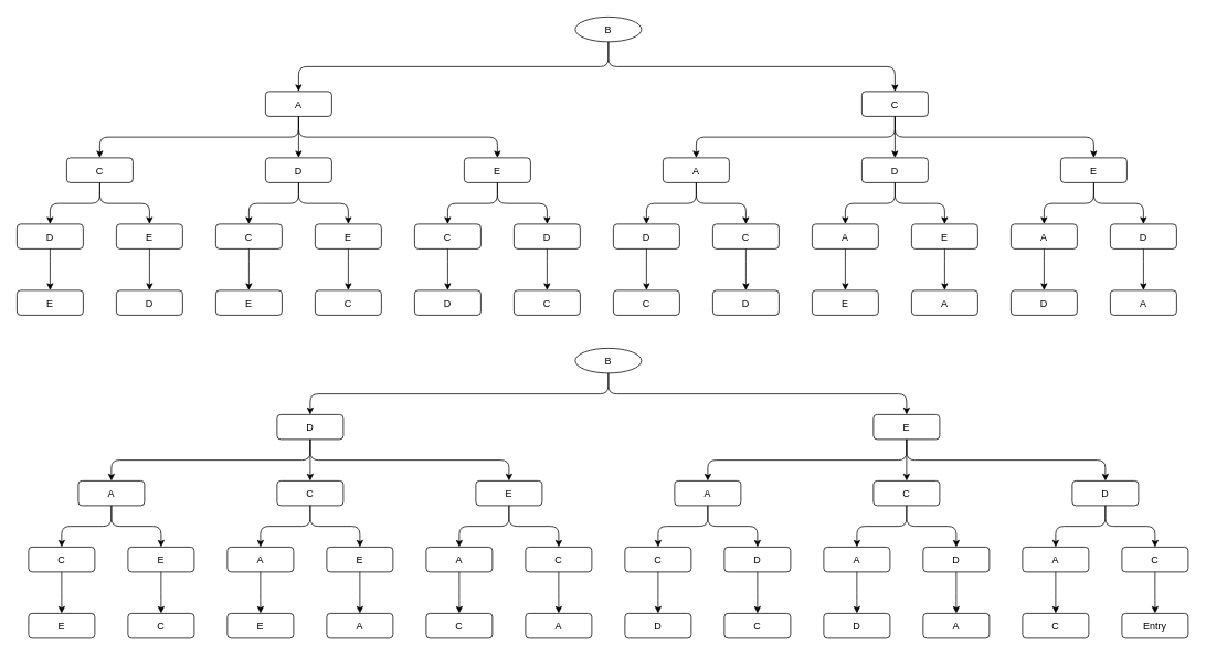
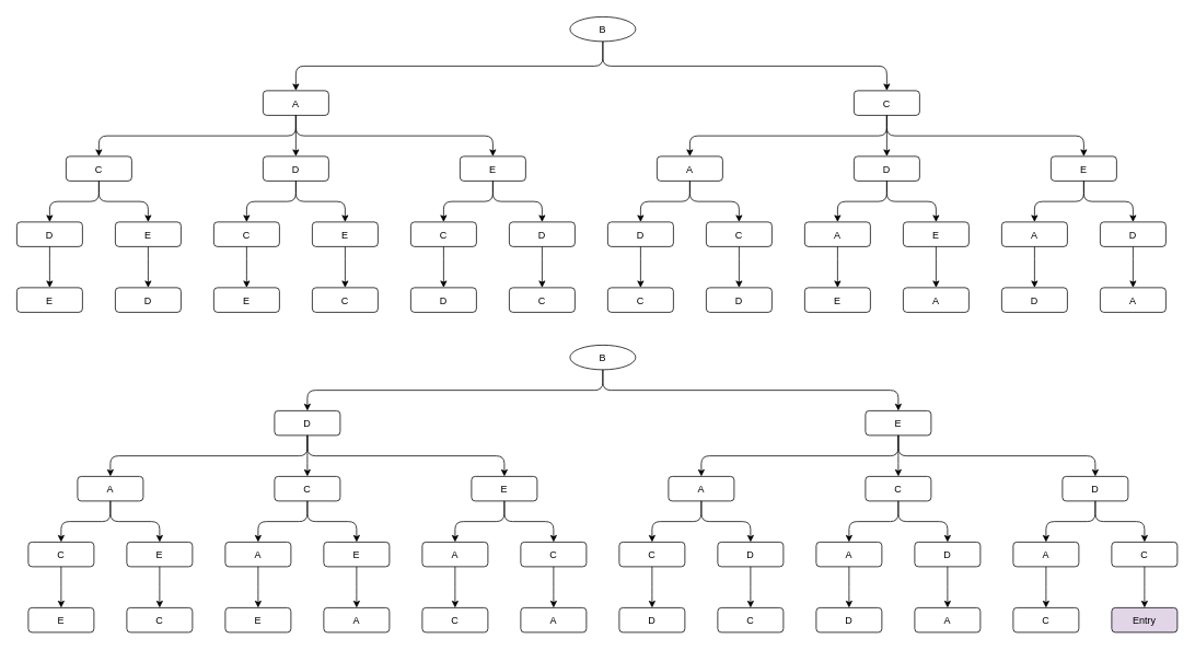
- <mxCell id="130" value="Entry" style="rounded=1;" vertex="1" parent="1"><mxGeometry x="1354" y="740" width="80" height="30" as="geometry" /></mxCell>
+ <mxCell id="130" value="Entry" style="rounded=1;fillColor=#e1d5e7;" vertex="1" parent="1"><mxGeometry x="1354" y="740" width="80" height="30" as="geometry" /></mxCell>
